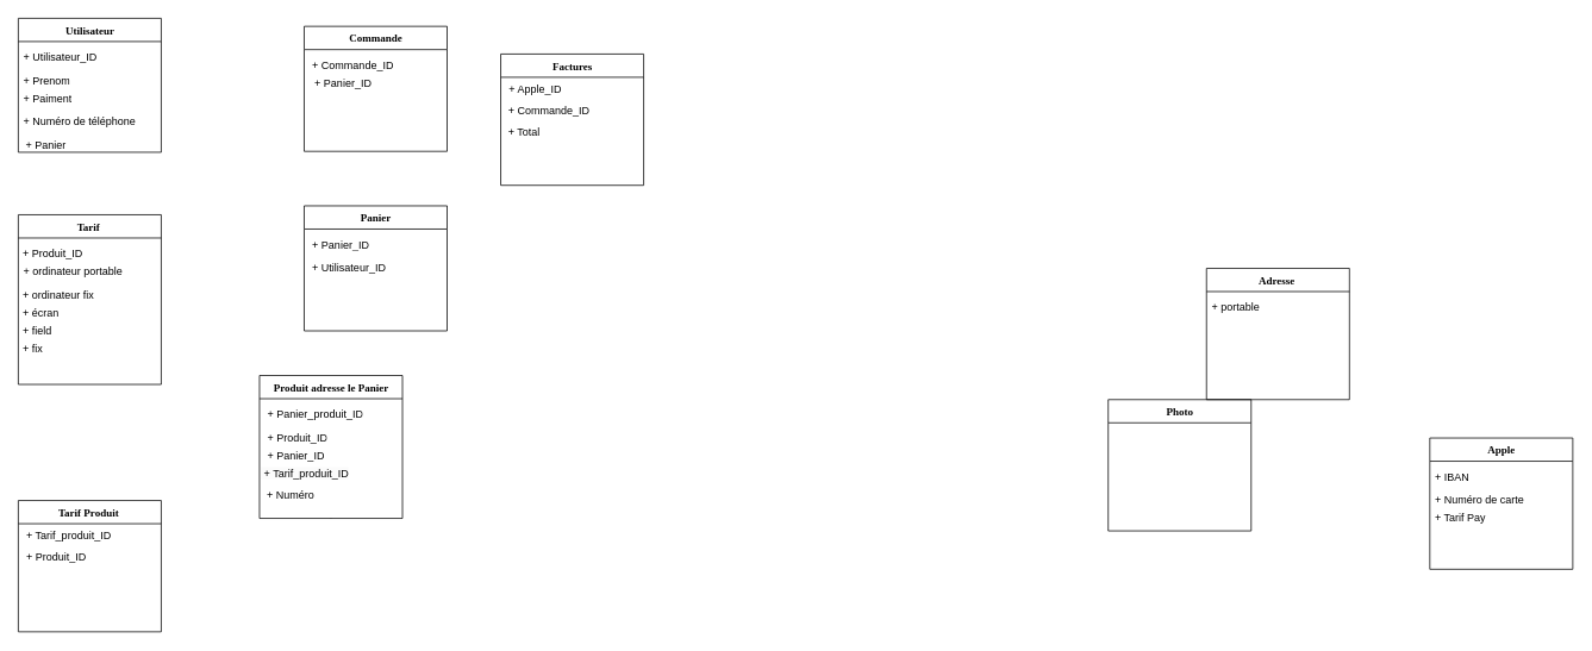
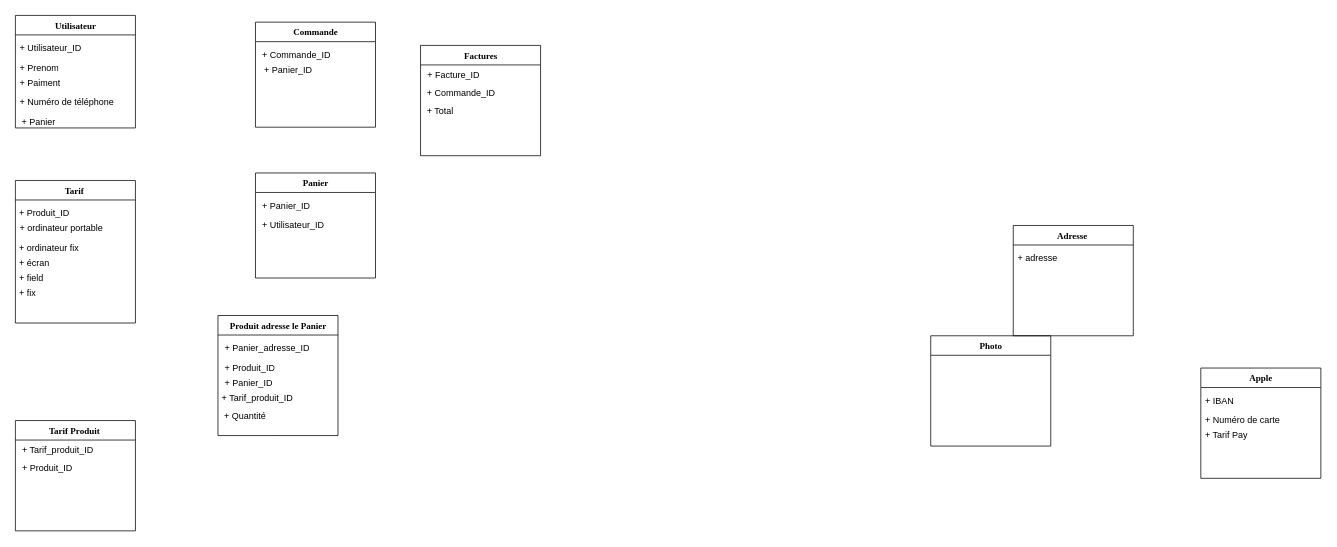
- <mxCell id="21" value="&amp;nbsp;+ Apple_ID&amp;nbsp;" style="text;html=1;strokeColor=none;fillColor=none;align=left;verticalAlign=top;spacingLeft=4;spacingRight=4;whiteSpace=wrap;overflow=hidden;rotatable=0;points=[[0,0.5],[1,0.5]];portConstraint=eastwest;" parent="20" vertex="1"><mxGeometry y="26" width="160" height="24" as="geometry" /></mxCell>
+ <mxCell id="21" value="&amp;nbsp;+ Facture_ID&amp;nbsp;" style="text;html=1;strokeColor=none;fillColor=none;align=left;verticalAlign=top;spacingLeft=4;spacingRight=4;whiteSpace=wrap;overflow=hidden;rotatable=0;points=[[0,0.5],[1,0.5]];portConstraint=eastwest;" parent="20" vertex="1"><mxGeometry y="26" width="160" height="24" as="geometry" /></mxCell>
- <mxCell id="11" value="+ portable&amp;nbsp;" style="text;html=1;strokeColor=none;fillColor=none;align=left;verticalAlign=top;spacingLeft=4;spacingRight=4;whiteSpace=wrap;overflow=hidden;rotatable=0;points=[[0,0.5],[1,0.5]];portConstraint=eastwest;" parent="9" vertex="1"><mxGeometry y="30" width="160" height="50" as="geometry" /></mxCell>
+ <mxCell id="11" value="+ adresse&amp;nbsp;" style="text;html=1;strokeColor=none;fillColor=none;align=left;verticalAlign=top;spacingLeft=4;spacingRight=4;whiteSpace=wrap;overflow=hidden;rotatable=0;points=[[0,0.5],[1,0.5]];portConstraint=eastwest;" parent="9" vertex="1"><mxGeometry y="30" width="160" height="50" as="geometry" /></mxCell>
- <mxCell id="47" value="&amp;nbsp;+ Panier_produit_ID" style="text;html=1;strokeColor=none;fillColor=none;align=left;verticalAlign=top;spacingLeft=4;spacingRight=4;whiteSpace=wrap;overflow=hidden;rotatable=0;points=[[0,0.5],[1,0.5]];portConstraint=eastwest;" vertex="1" parent="45"><mxGeometry y="30" width="160" height="26" as="geometry" /></mxCell>
+ <mxCell id="47" value="&amp;nbsp;+ Panier_adresse_ID" style="text;html=1;strokeColor=none;fillColor=none;align=left;verticalAlign=top;spacingLeft=4;spacingRight=4;whiteSpace=wrap;overflow=hidden;rotatable=0;points=[[0,0.5],[1,0.5]];portConstraint=eastwest;" vertex="1" parent="45"><mxGeometry y="30" width="160" height="26" as="geometry" /></mxCell>
- <mxCell id="51" value="&amp;nbsp; + Numéro" style="text;whiteSpace=wrap;html=1;" vertex="1" parent="45"><mxGeometry y="120" width="160" height="40" as="geometry" /></mxCell>
+ <mxCell id="51" value="&amp;nbsp; + Quantité" style="text;whiteSpace=wrap;html=1;" vertex="1" parent="45"><mxGeometry y="120" width="160" height="40" as="geometry" /></mxCell>
